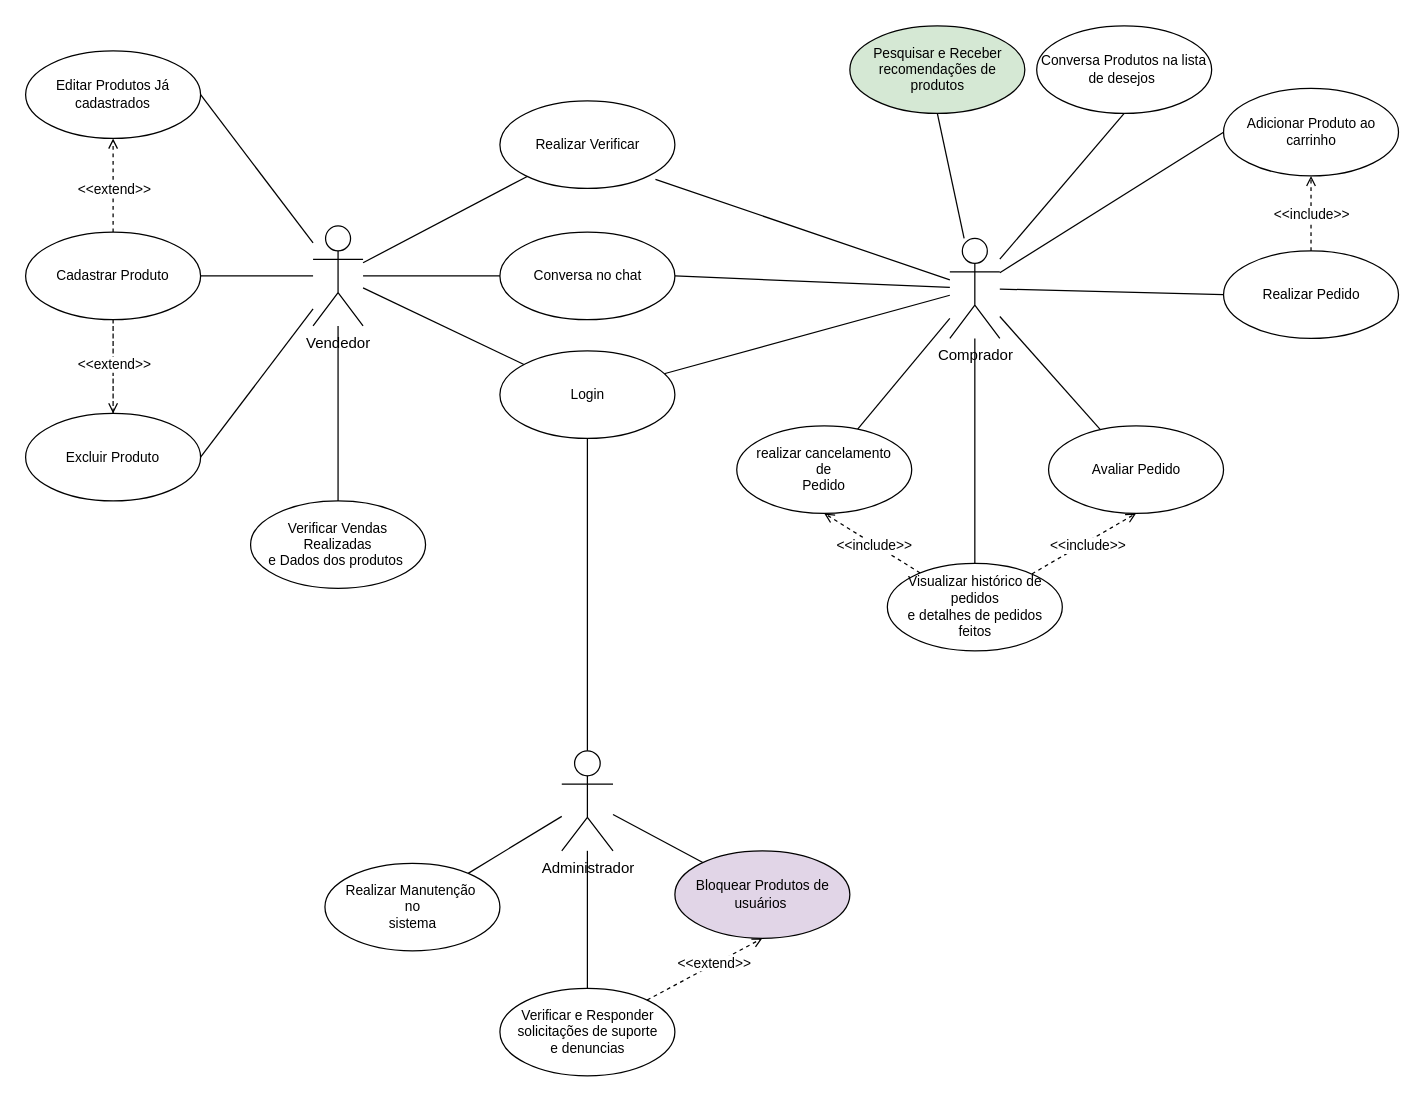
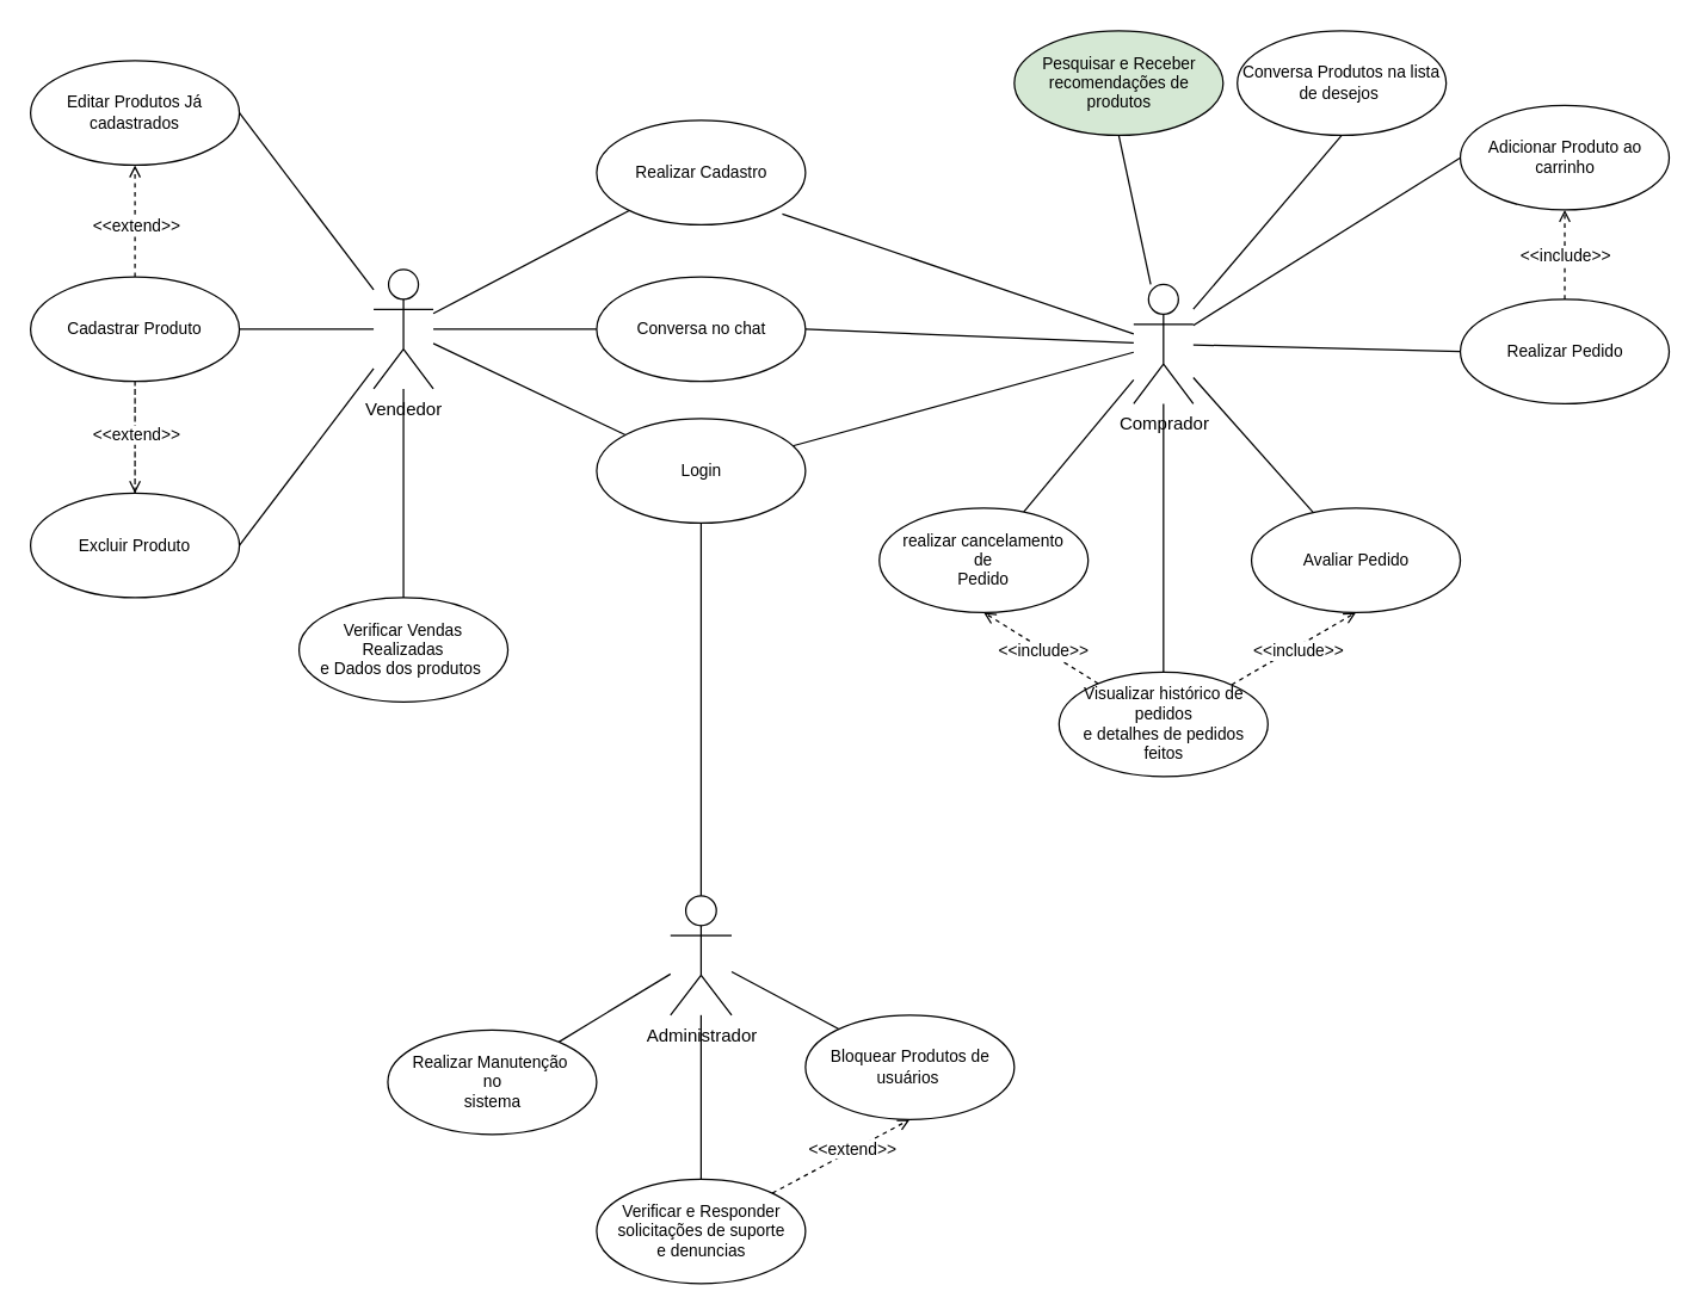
- <mxCell id="22" value="Realizar Verificar" style="ellipse;whiteSpace=wrap;html=1;fontFamily=Helvetica;fontSize=11;fontColor=default;" vertex="1" parent="1"><mxGeometry x="399.5" y="80" width="140" height="70" as="geometry" /></mxCell>
+ <mxCell id="22" value="Realizar Cadastro" style="ellipse;whiteSpace=wrap;html=1;fontFamily=Helvetica;fontSize=11;fontColor=default;" vertex="1" parent="1"><mxGeometry x="399.5" y="80" width="140" height="70" as="geometry" /></mxCell>
- <mxCell id="38" value="Bloquear Produtos de usuários&amp;nbsp;" style="ellipse;whiteSpace=wrap;html=1;fontFamily=Helvetica;fontSize=11;fontColor=default;fillColor=#e1d5e7;" vertex="1" parent="1"><mxGeometry x="539.5" y="680" width="140" height="70" as="geometry" /></mxCell>
+ <mxCell id="38" value="Bloquear Produtos de usuários&amp;nbsp;" style="ellipse;whiteSpace=wrap;html=1;fontFamily=Helvetica;fontSize=11;fontColor=default;" vertex="1" parent="1"><mxGeometry x="539.5" y="680" width="140" height="70" as="geometry" /></mxCell>
